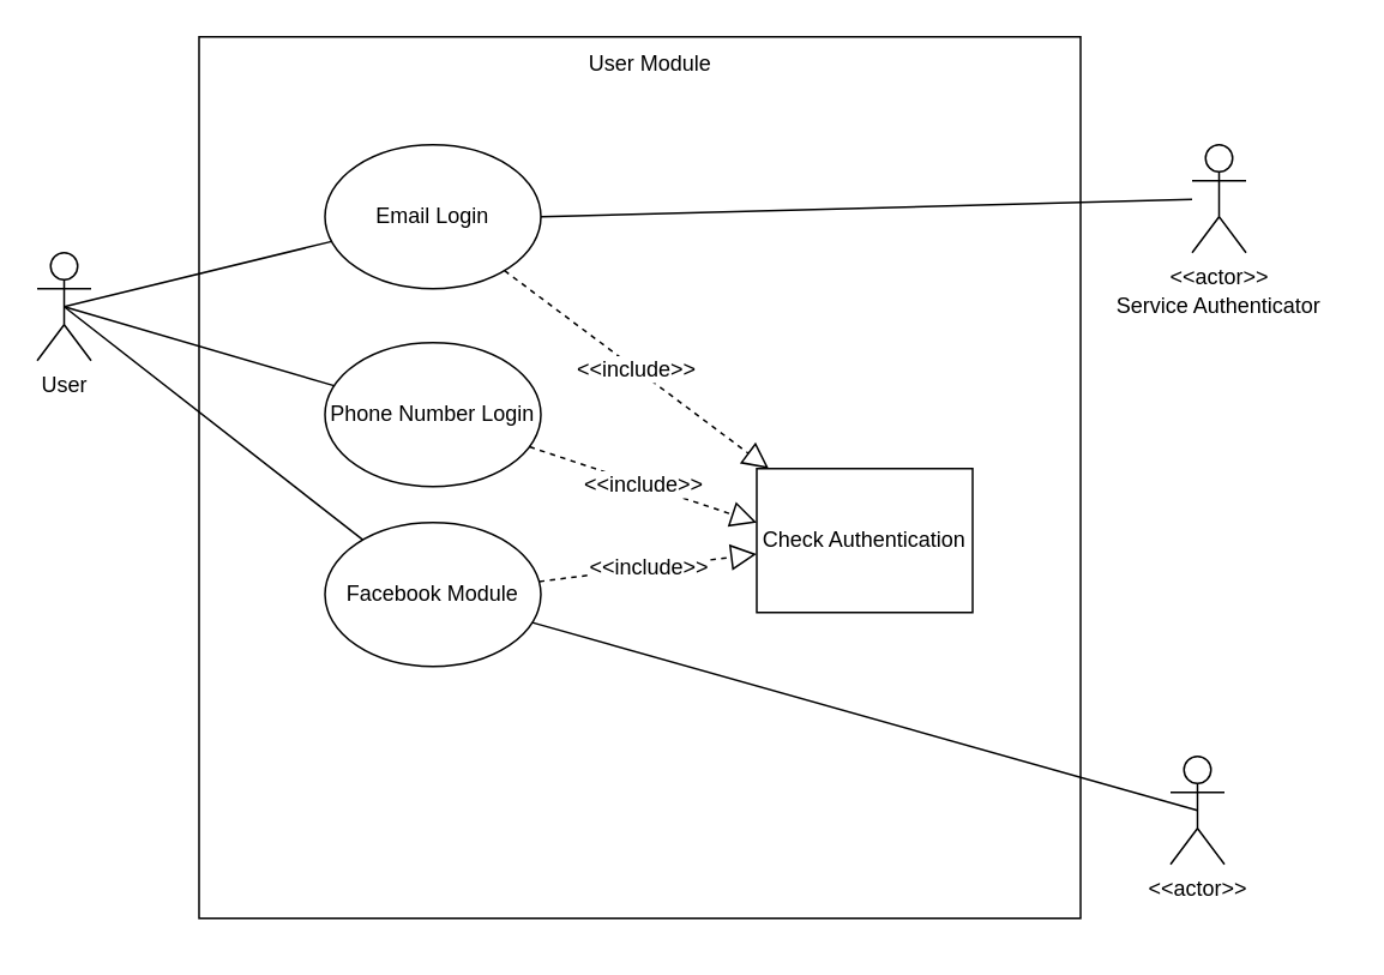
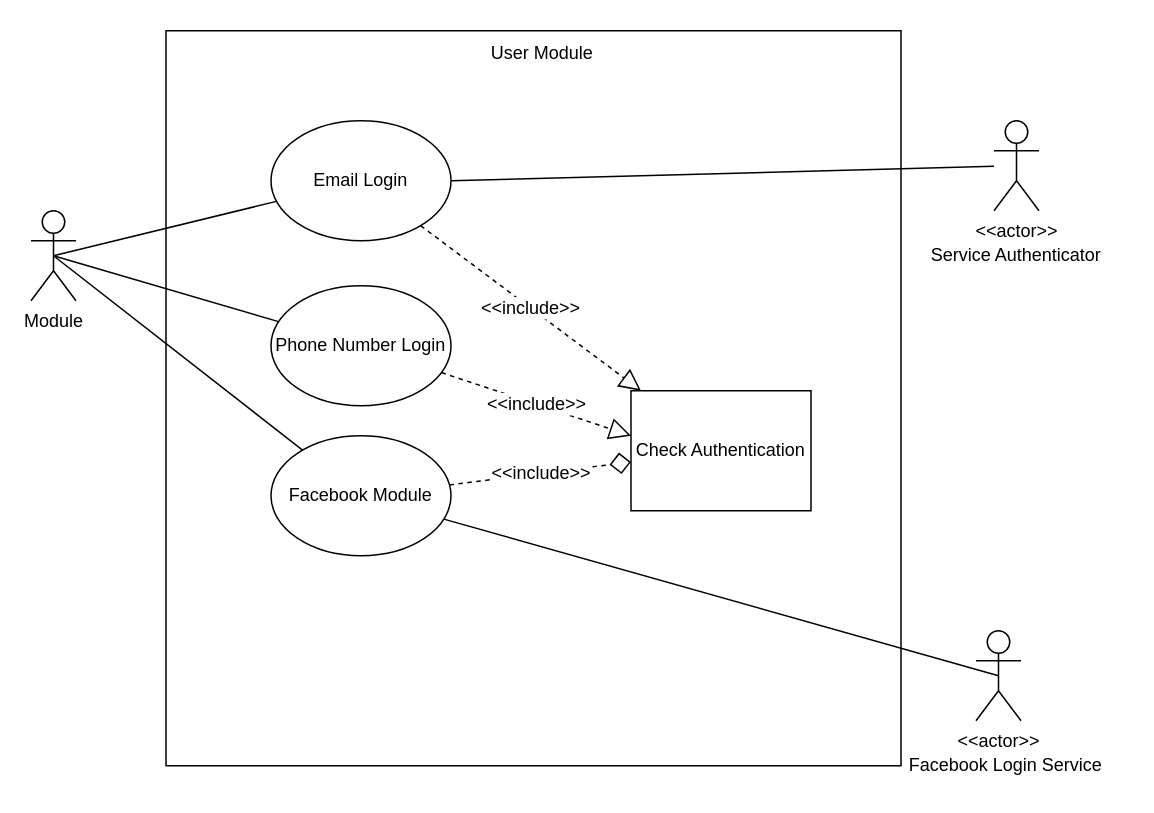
- <mxCell id="2" value="User" style="shape=umlActor;verticalLabelPosition=bottom;labelBackgroundColor=#ffffff;verticalAlign=top;html=1;outlineConnect=0;" vertex="1" parent="1"><mxGeometry x="20" y="140" width="30" height="60" as="geometry" /></mxCell>
+ <mxCell id="2" value="Module" style="shape=umlActor;verticalLabelPosition=bottom;labelBackgroundColor=#ffffff;verticalAlign=top;html=1;outlineConnect=0;" vertex="1" parent="1"><mxGeometry x="20" y="140" width="30" height="60" as="geometry" /></mxCell>
- <mxCell id="15" value="&lt;span style=&quot;font-size: 12px&quot;&gt;&amp;lt;&amp;lt;include&amp;gt;&amp;gt;&lt;/span&gt;" style="endArrow=block;dashed=1;endFill=0;endSize=12;html=1;" edge="1" parent="1" source="7" target="12"><mxGeometry width="160" relative="1" as="geometry"><mxPoint x="300.498" y="261.602" as="sourcePoint" /><mxPoint x="400" y="317" as="targetPoint" /></mxGeometry></mxCell>
+ <mxCell id="15" value="&lt;span style=&quot;font-size: 12px&quot;&gt;&amp;lt;&amp;lt;include&amp;gt;&amp;gt;&lt;/span&gt;" style="endArrow=diamond;dashed=1;endFill=0;endSize=12;html=1;" edge="1" parent="1" source="7" target="12"><mxGeometry width="160" relative="1" as="geometry"><mxPoint x="300.498" y="261.602" as="sourcePoint" /><mxPoint x="400" y="317" as="targetPoint" /></mxGeometry></mxCell>
+ <mxCell id="11" value="Facebook Login Service" style="text;html=1;strokeColor=none;fillColor=none;align=center;verticalAlign=middle;whiteSpace=wrap;rounded=0;" vertex="1" parent="1"><mxGeometry x="600" y="500" width="140" height="20" as="geometry" /></mxCell>
